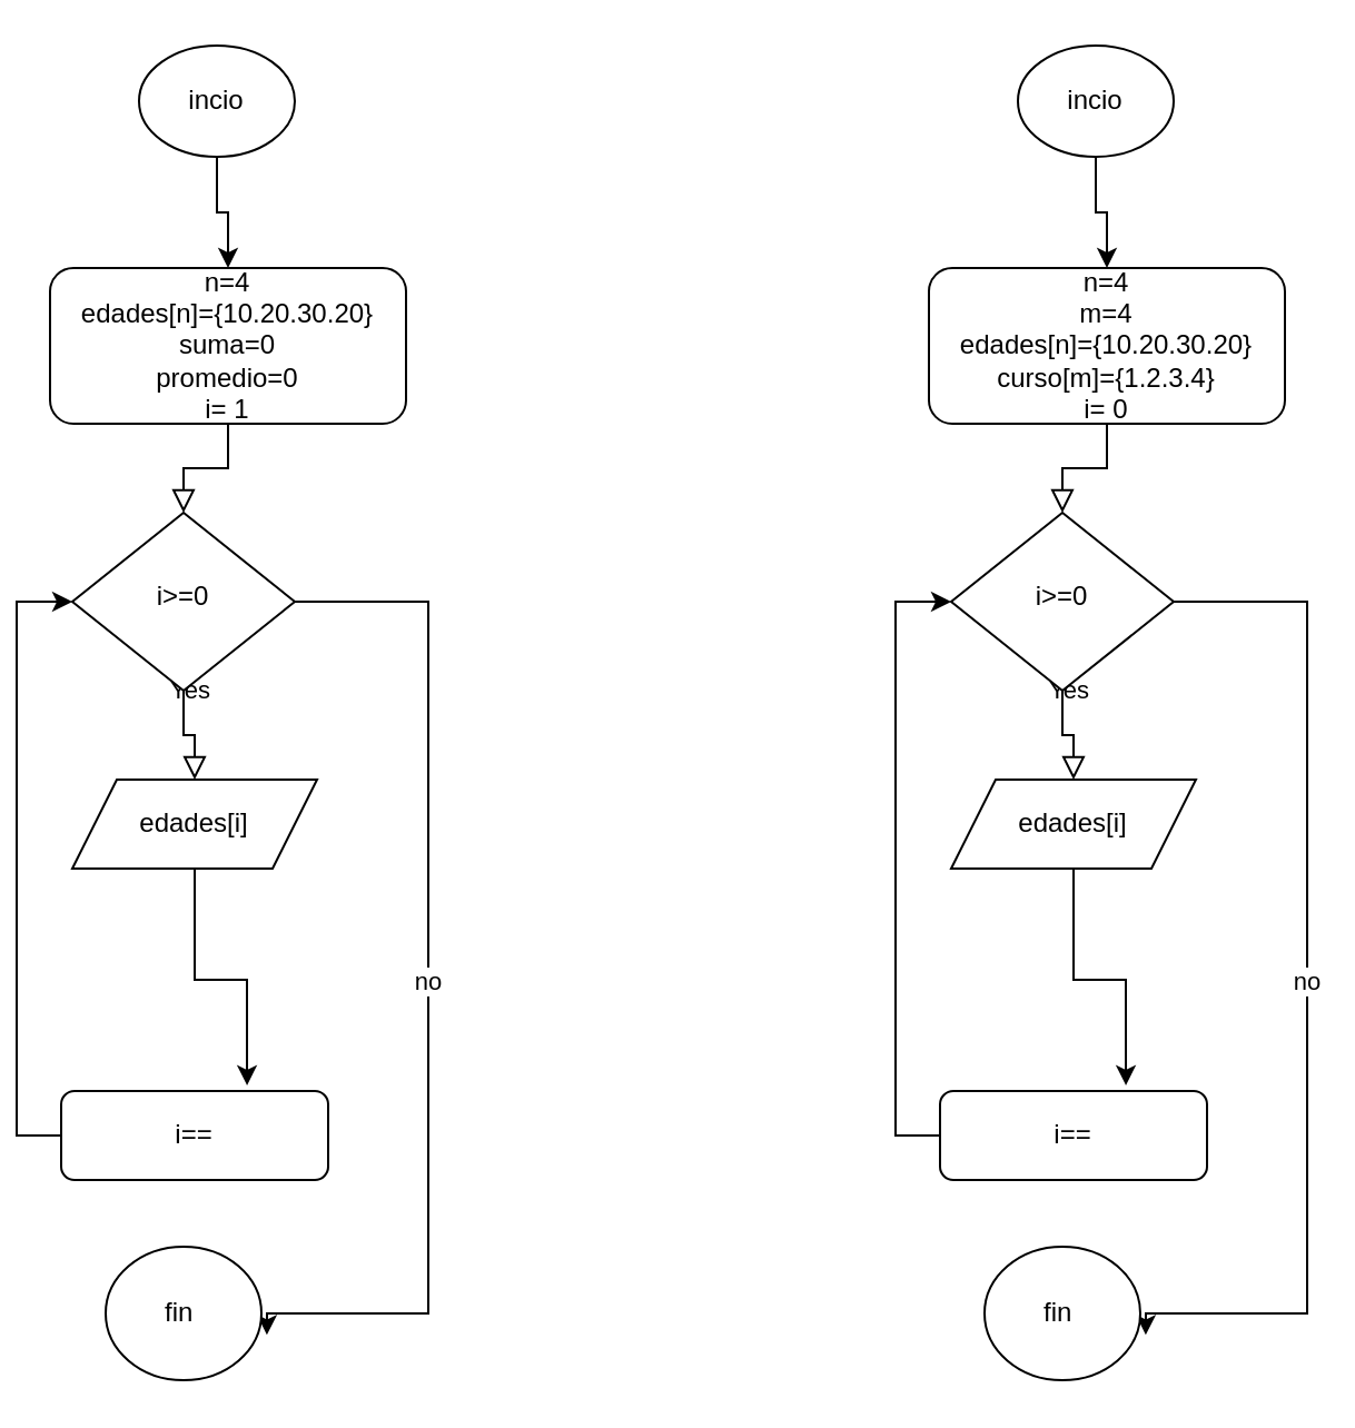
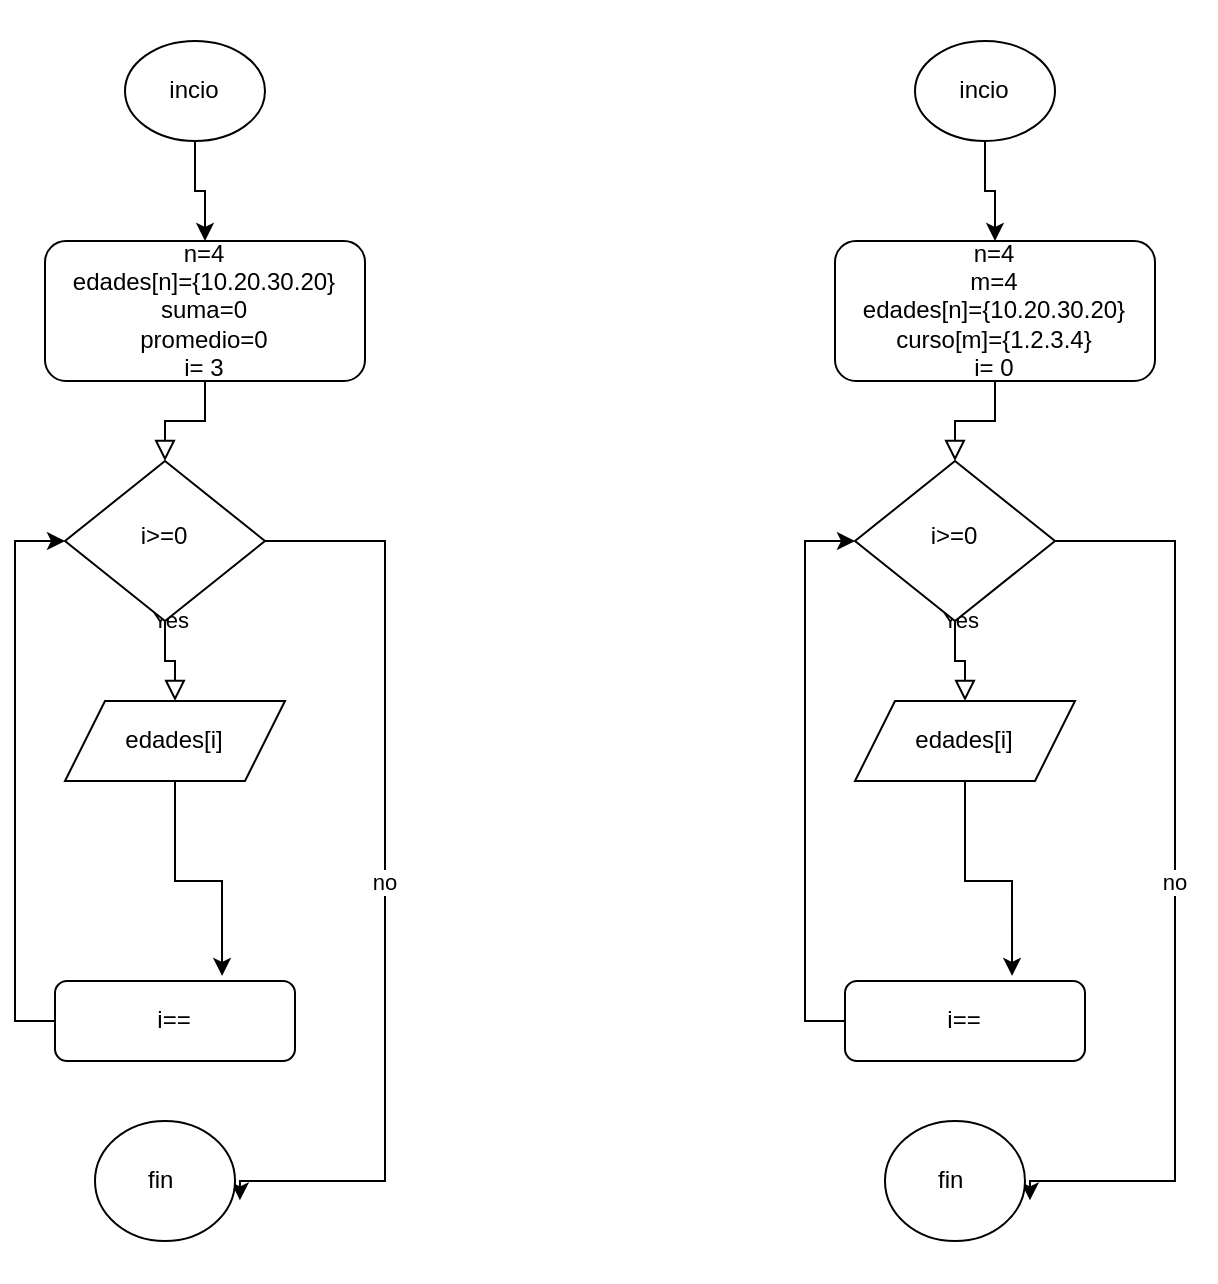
- <mxCell id="3" value="n=4&lt;br&gt;edades[n]={10.20.30.20}&lt;br&gt;suma=0&lt;br&gt;promedio=0&lt;br&gt;i= 1" style="rounded=1;whiteSpace=wrap;html=1;fontSize=12;glass=0;strokeWidth=1;shadow=0;" parent="1" vertex="1"><mxGeometry x="20" y="120" width="160" height="70" as="geometry" /></mxCell>
+ <mxCell id="3" value="n=4&lt;br&gt;edades[n]={10.20.30.20}&lt;br&gt;suma=0&lt;br&gt;promedio=0&lt;br&gt;i= 3" style="rounded=1;whiteSpace=wrap;html=1;fontSize=12;glass=0;strokeWidth=1;shadow=0;" parent="1" vertex="1"><mxGeometry x="20" y="120" width="160" height="70" as="geometry" /></mxCell>
